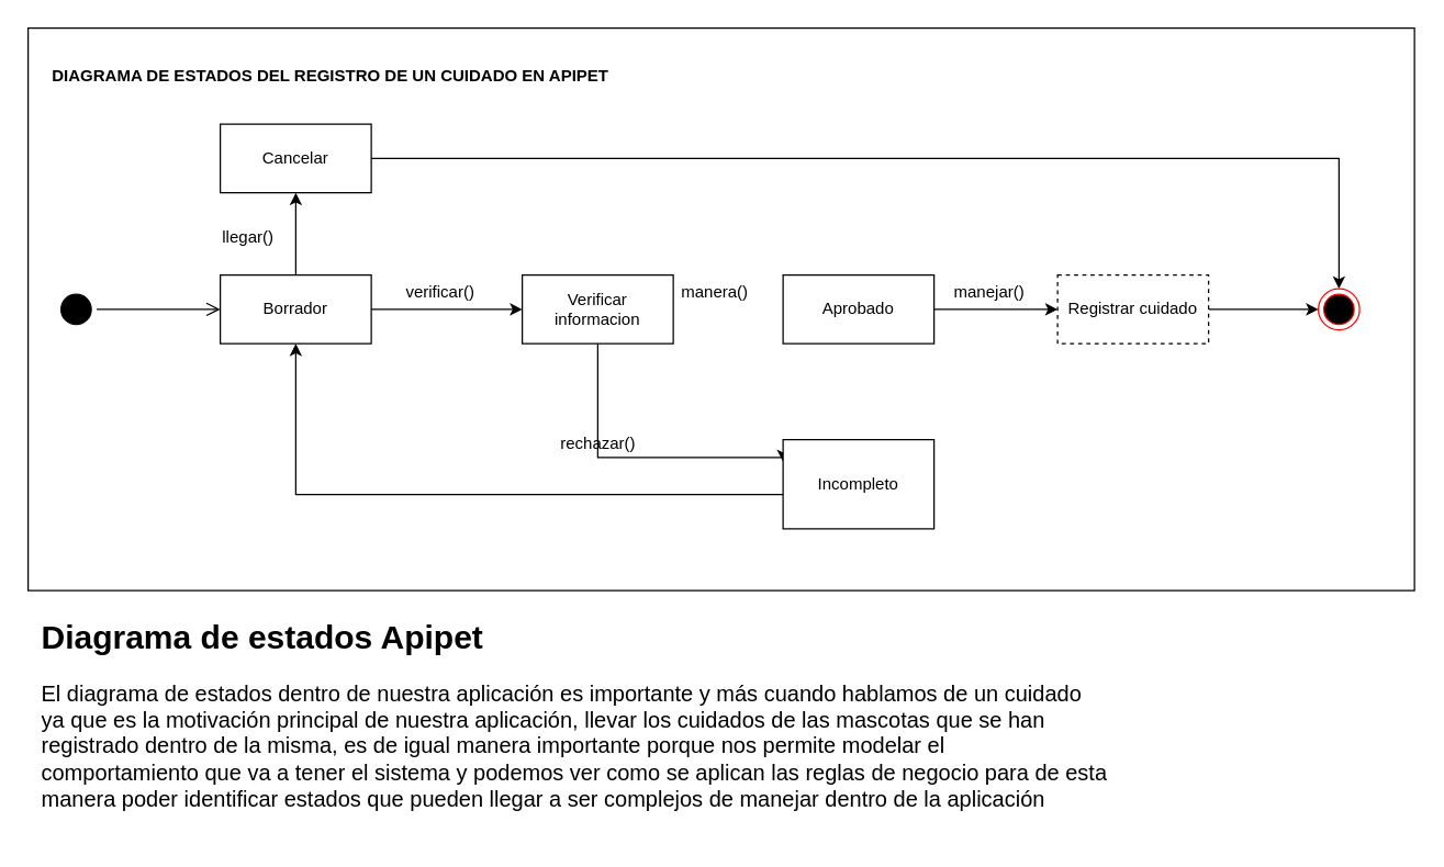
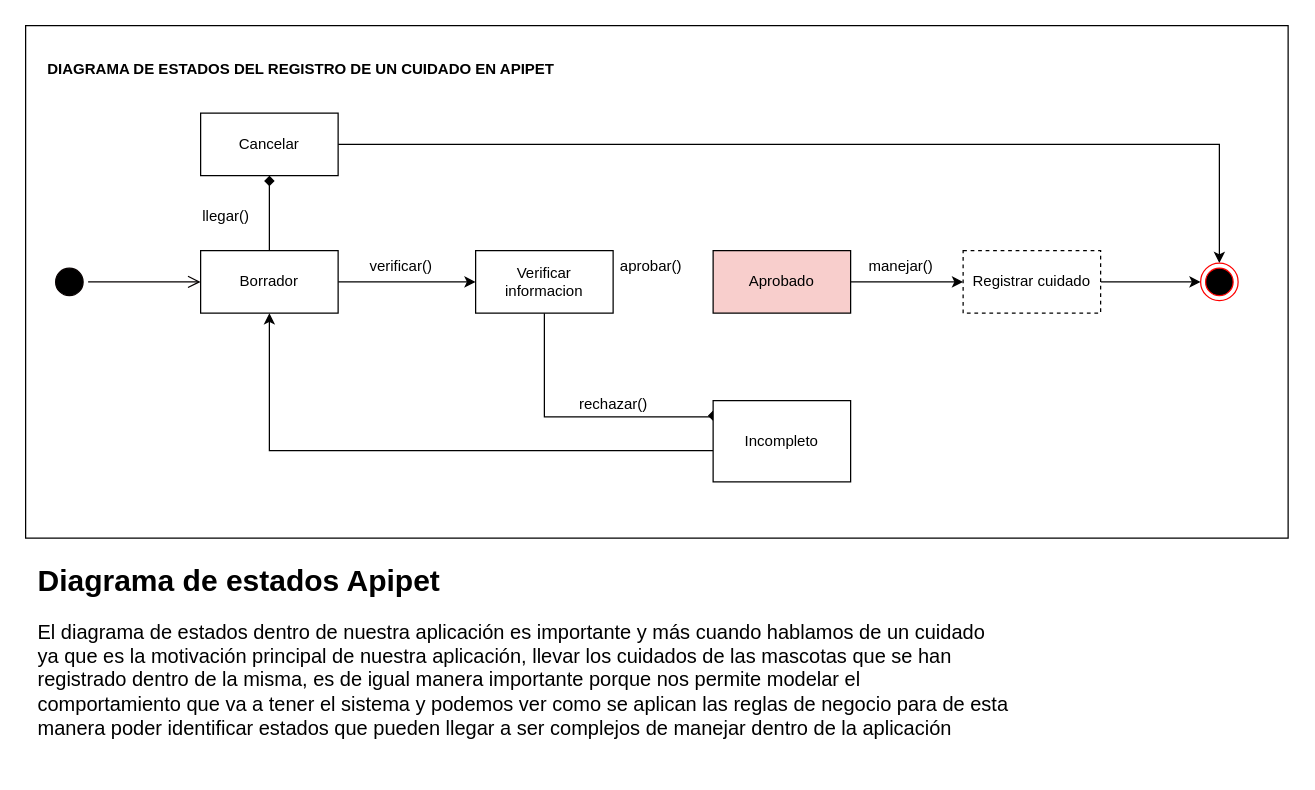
- <mxCell id="11" style="edgeStyle=orthogonalEdgeStyle;rounded=0;orthogonalLoop=1;jettySize=auto;html=1;exitX=0.5;exitY=0;exitDx=0;exitDy=0;" edge="1" parent="1" source="13" target="7"><mxGeometry relative="1" as="geometry" /></mxCell>
+ <mxCell id="11" style="edgeStyle=orthogonalEdgeStyle;rounded=0;orthogonalLoop=1;jettySize=auto;html=1;exitX=0.5;exitY=0;exitDx=0;exitDy=0;endArrow=diamond;" edge="1" parent="1" source="13" target="7"><mxGeometry relative="1" as="geometry" /></mxCell>
- <mxCell id="21" value="manera()" style="text;html=1;align=center;verticalAlign=middle;resizable=0;points=[];autosize=1;strokeColor=none;fillColor=none;" vertex="1" parent="1"><mxGeometry x="485" y="198" width="70" height="30" as="geometry" /></mxCell>
+ <mxCell id="21" value="aprobar()" style="text;html=1;align=center;verticalAlign=middle;resizable=0;points=[];autosize=1;strokeColor=none;fillColor=none;" vertex="1" parent="1"><mxGeometry x="485" y="198" width="70" height="30" as="geometry" /></mxCell>
- <mxCell id="17" value="Aprobado" style="html=1;whiteSpace=wrap;" vertex="1" parent="1"><mxGeometry x="570" y="200" width="110" height="50" as="geometry" /></mxCell>
+ <mxCell id="17" value="Aprobado" style="html=1;whiteSpace=wrap;fillColor=#f8cecc;" vertex="1" parent="1"><mxGeometry x="570" y="200" width="110" height="50" as="geometry" /></mxCell>
- <mxCell id="22" value="rechazar()" style="text;html=1;align=center;verticalAlign=middle;resizable=0;points=[];autosize=1;strokeColor=none;fillColor=none;" vertex="1" parent="1"><mxGeometry x="395" y="308" width="80" height="30" as="geometry" /></mxCell>
+ <mxCell id="22" value="rechazar()" style="text;html=1;align=center;verticalAlign=middle;resizable=0;points=[];autosize=1;strokeColor=none;fillColor=none;" vertex="1" parent="1"><mxGeometry x="450" y="308" width="80" height="30" as="geometry" /></mxCell>
- <mxCell id="8" style="edgeStyle=orthogonalEdgeStyle;rounded=0;orthogonalLoop=1;jettySize=auto;html=1;entryX=0;entryY=0.25;entryDx=0;entryDy=0;" edge="1" parent="1" source="9" target="19"><mxGeometry relative="1" as="geometry"><Array as="points"><mxPoint x="435" y="333" /></Array></mxGeometry></mxCell>
+ <mxCell id="8" style="edgeStyle=orthogonalEdgeStyle;rounded=0;orthogonalLoop=1;jettySize=auto;html=1;entryX=0;entryY=0.25;entryDx=0;entryDy=0;endArrow=diamond;" edge="1" parent="1" source="9" target="19"><mxGeometry relative="1" as="geometry"><Array as="points"><mxPoint x="435" y="333" /></Array></mxGeometry></mxCell>
